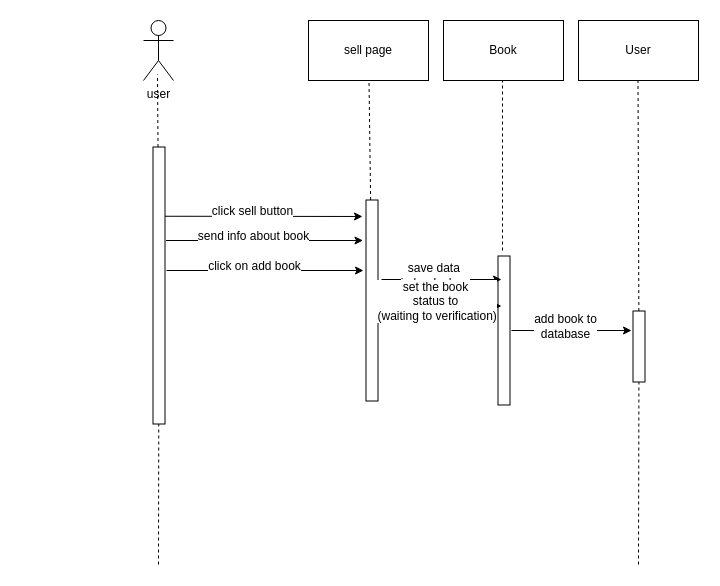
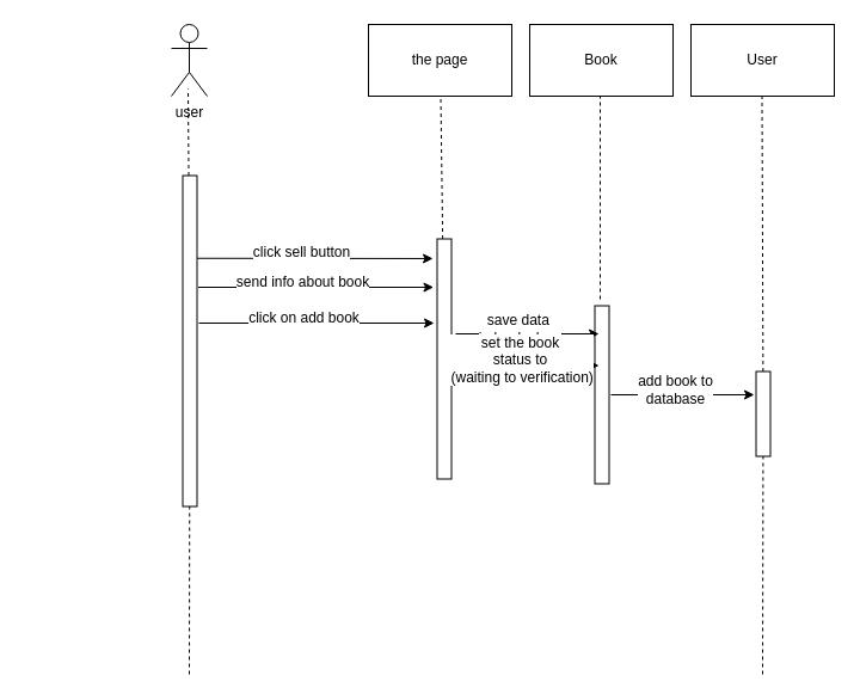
- <mxCell id="12" value="sell page" style="rounded=0;whiteSpace=wrap;html=1;" parent="1" vertex="1"><mxGeometry x="308" y="20" width="120" height="60" as="geometry" /></mxCell>
+ <mxCell id="12" value="the page" style="rounded=0;whiteSpace=wrap;html=1;" parent="1" vertex="1"><mxGeometry x="308" y="20" width="120" height="60" as="geometry" /></mxCell>
